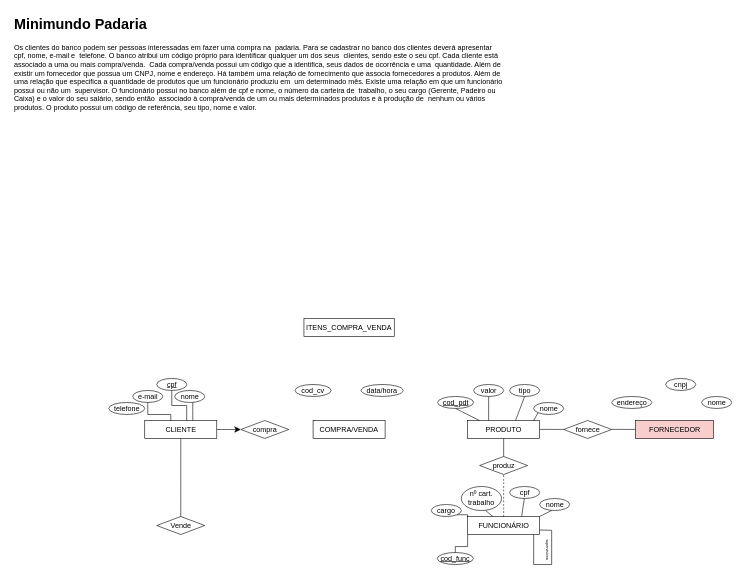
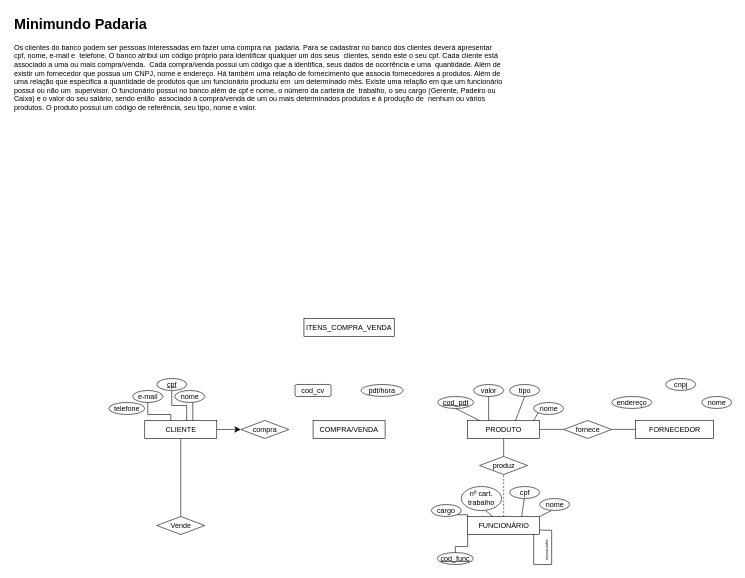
- <mxCell id="48" value="cod_cv" style="ellipse;whiteSpace=wrap;html=1;" parent="1" vertex="1"><mxGeometry x="491" y="640.06" width="60" height="20" as="geometry" /></mxCell>
+ <mxCell id="48" value="cod_cv" style="whiteSpace=wrap;html=1;rounded=1;" parent="1" vertex="1"><mxGeometry x="491" y="640.06" width="60" height="20" as="geometry" /></mxCell>
- <mxCell id="50" value="data/hora" style="ellipse;whiteSpace=wrap;html=1;" parent="1" vertex="1"><mxGeometry x="601" y="640.06" width="70" height="19.94" as="geometry" /></mxCell>
+ <mxCell id="50" value="pdt/hora" style="ellipse;whiteSpace=wrap;html=1;" parent="1" vertex="1"><mxGeometry x="601" y="640.06" width="70" height="19.94" as="geometry" /></mxCell>
- <mxCell id="9" value="&lt;font style=&quot;vertical-align: inherit;&quot;&gt;&lt;font style=&quot;vertical-align: inherit;&quot;&gt;FORNECEDOR&lt;/font&gt;&lt;/font&gt;" style="rounded=0;whiteSpace=wrap;html=1;fillColor=#f8cecc;" parent="1" vertex="1"><mxGeometry x="1058.5" y="700" width="129.5" height="30" as="geometry" /></mxCell>
+ <mxCell id="9" value="&lt;font style=&quot;vertical-align: inherit;&quot;&gt;&lt;font style=&quot;vertical-align: inherit;&quot;&gt;FORNECEDOR&lt;/font&gt;&lt;/font&gt;" style="rounded=0;whiteSpace=wrap;html=1;" parent="1" vertex="1"><mxGeometry x="1058.5" y="700" width="129.5" height="30" as="geometry" /></mxCell>
